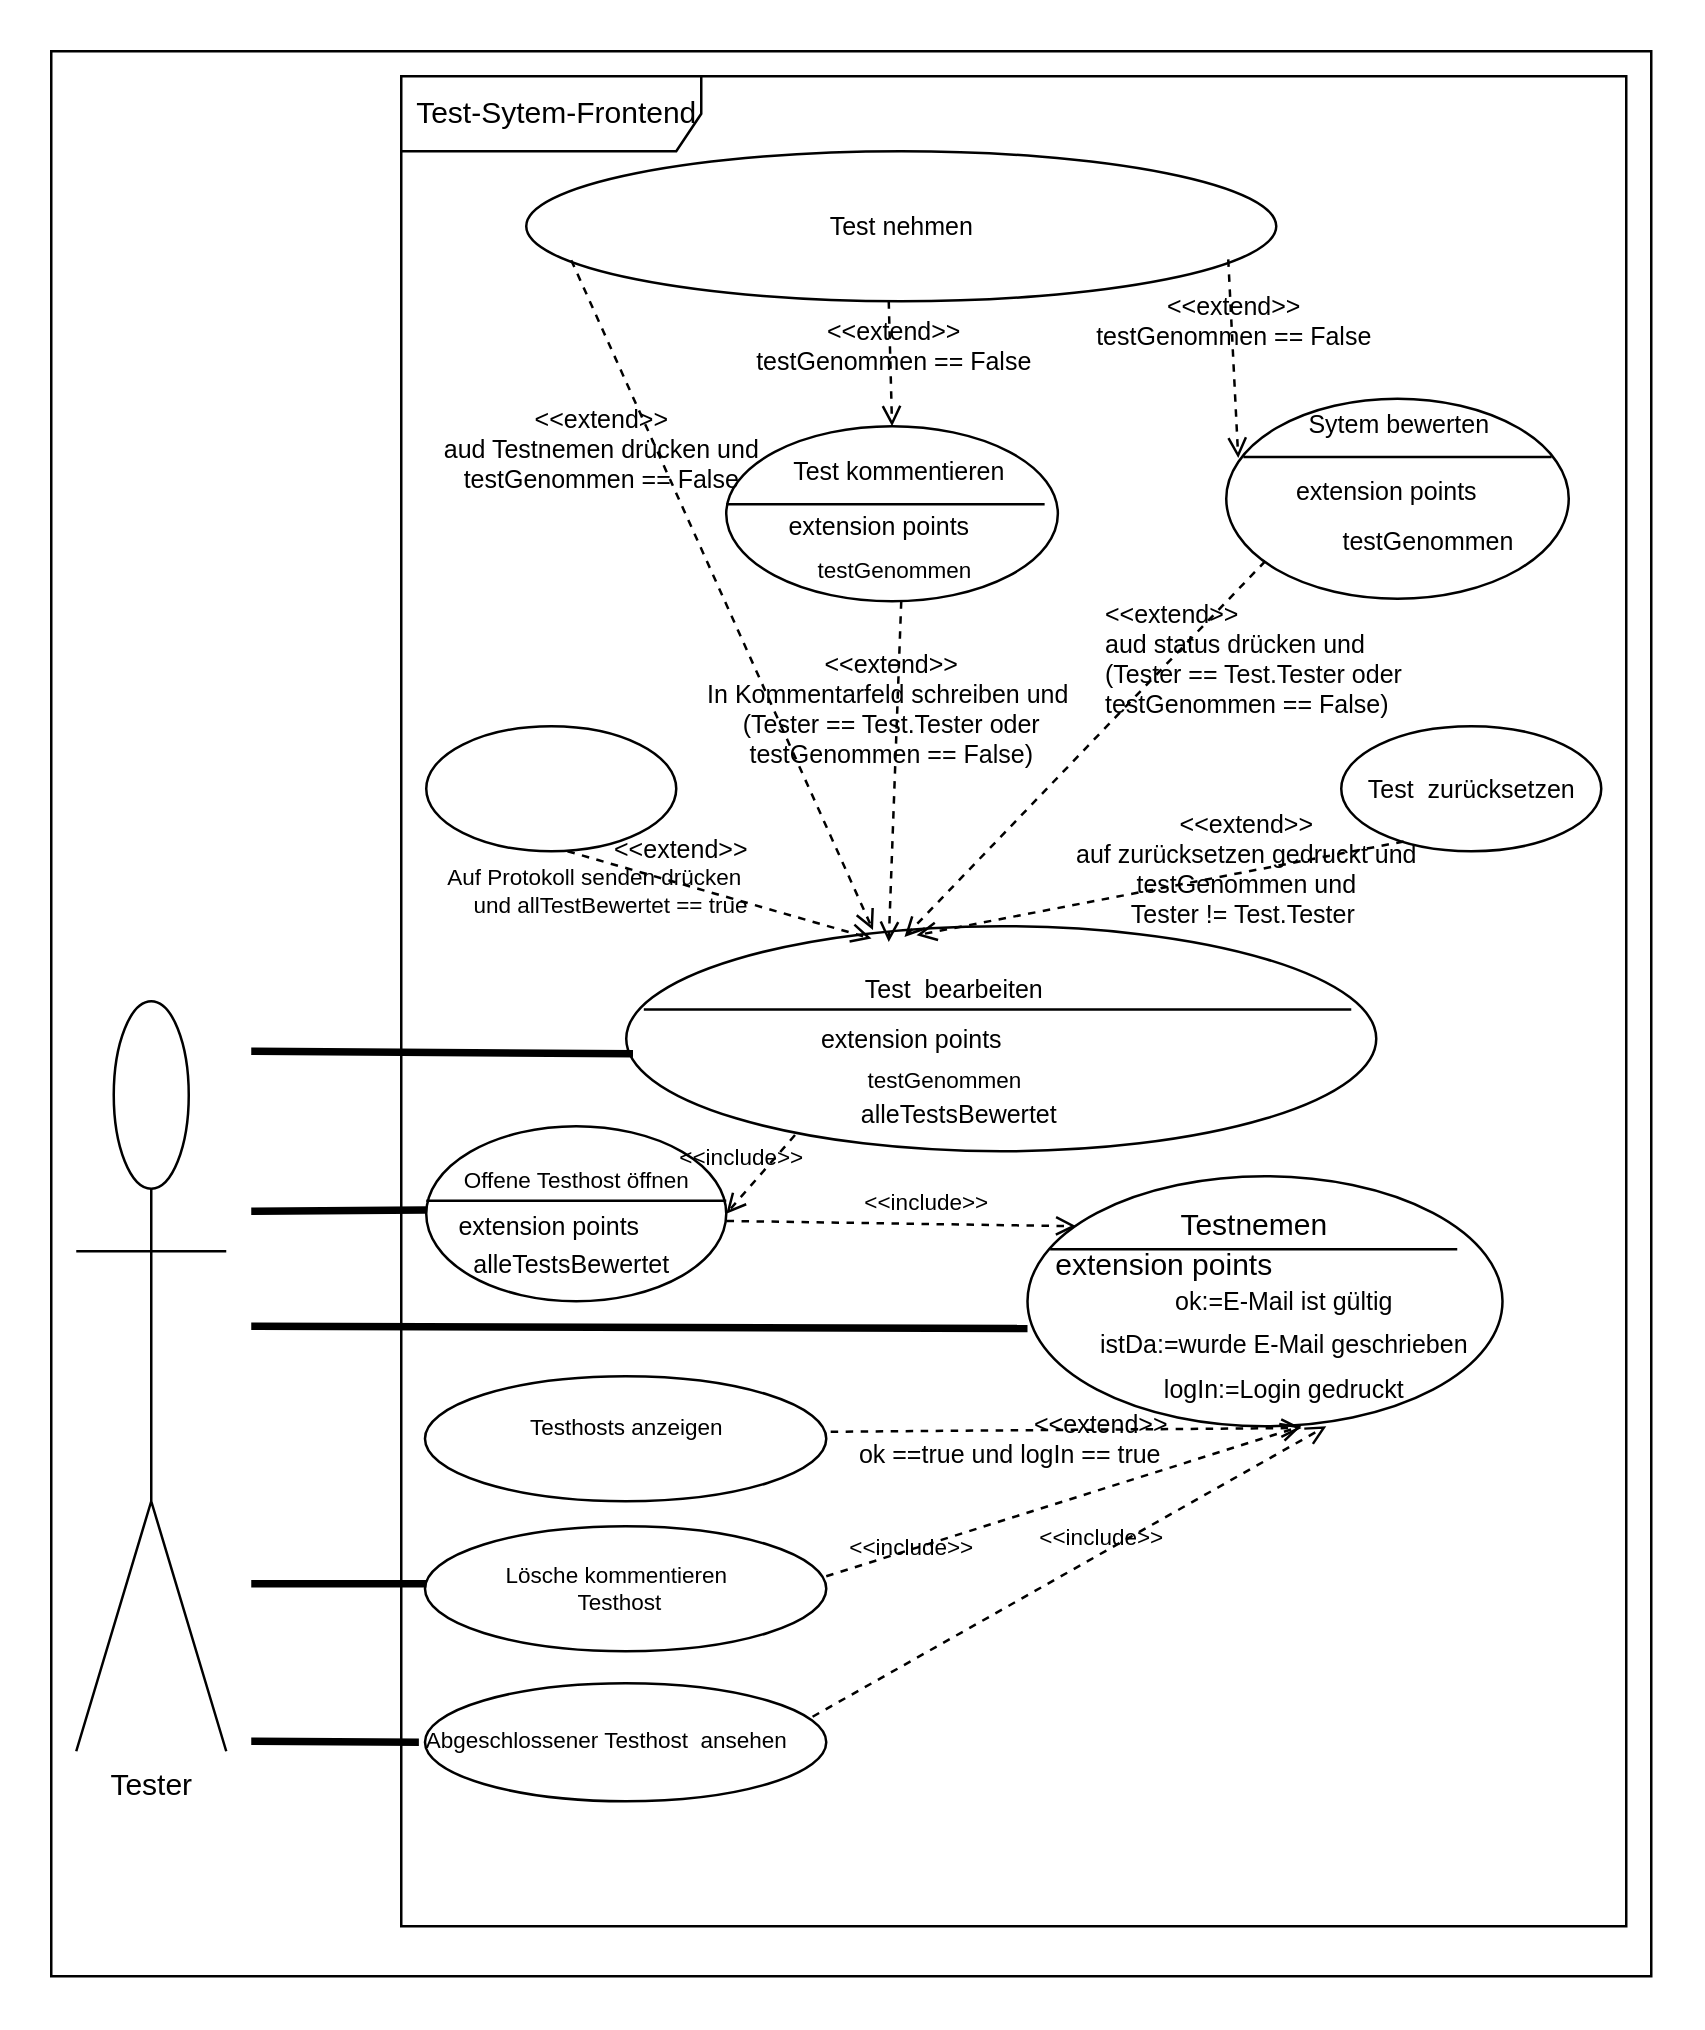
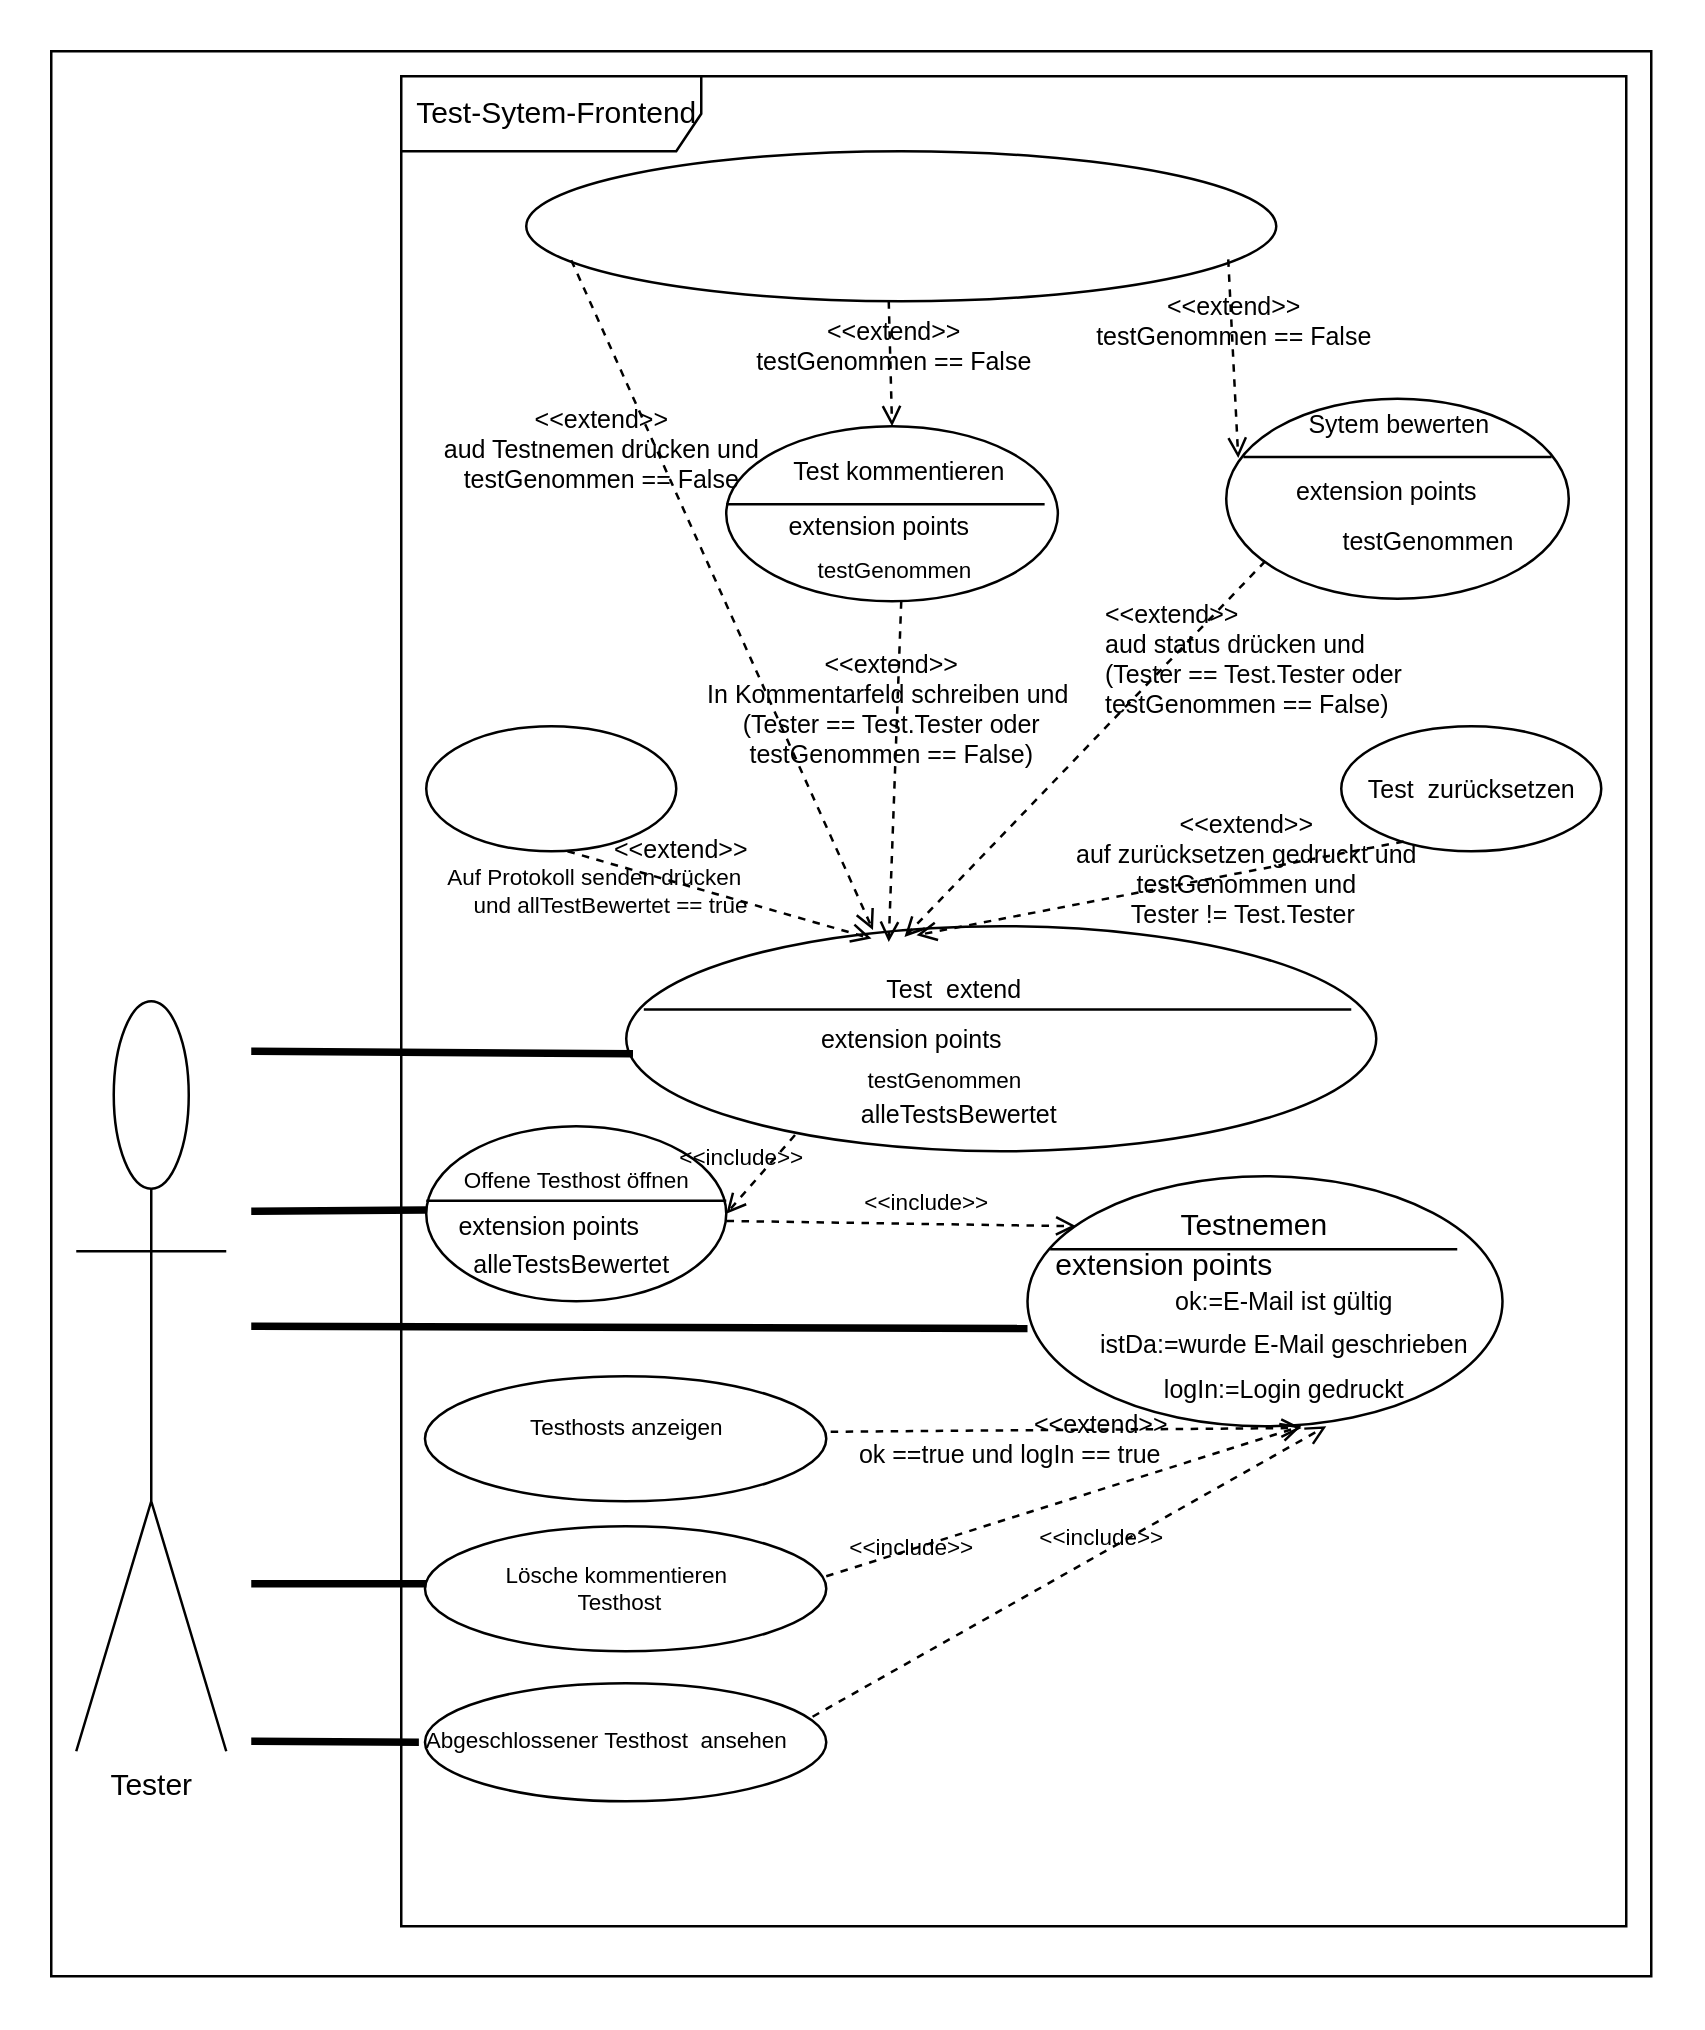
- <mxCell id="23" value="&lt;font style=&quot;font-size: 10px;&quot;&gt;Test nehmen&lt;/font&gt;" style="html=1;strokeColor=none;fillColor=none;align=center;verticalAlign=middle;rotatable=0;fontSize=7;" parent="22" vertex="1"><mxGeometry y="22.5" width="300" height="15" as="geometry" /></mxCell>
- <mxCell id="17" value="&lt;font style=&quot;font-size: 10px;&quot;&gt;Test&amp;nbsp; bearbeiten&lt;/font&gt;" style="html=1;strokeColor=none;fillColor=none;align=center;verticalAlign=middle;rotatable=0;fontSize=7;" parent="16" vertex="1"><mxGeometry x="17.133" y="14.13" width="228.325" height="22.5" as="geometry" /></mxCell>
+ <mxCell id="17" value="&lt;font style=&quot;font-size: 10px;&quot;&gt;Test&amp;nbsp; extend&lt;/font&gt;" style="html=1;strokeColor=none;fillColor=none;align=center;verticalAlign=middle;rotatable=0;fontSize=7;" parent="16" vertex="1"><mxGeometry x="17.133" y="14.13" width="228.325" height="22.5" as="geometry" /></mxCell>
